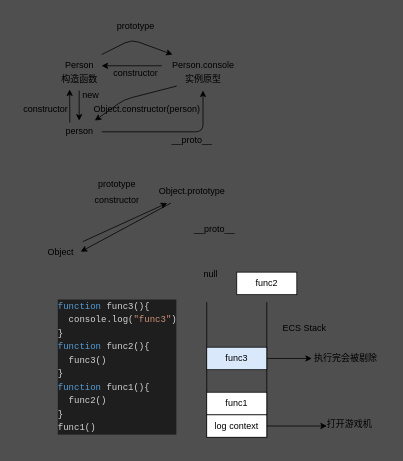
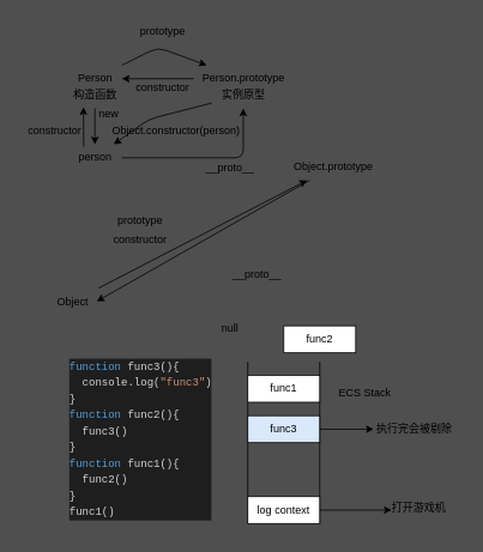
- <mxCell id="5" value="Person.console" style="text;html=1;align=center;verticalAlign=middle;resizable=0;points=[];autosize=1;strokeColor=none;fillColor=none;" vertex="1" parent="1"><mxGeometry x="215" y="72" width="110" height="30" as="geometry" /></mxCell>
+ <mxCell id="5" value="Person.prototype" style="text;html=1;align=center;verticalAlign=middle;resizable=0;points=[];autosize=1;strokeColor=none;fillColor=none;" vertex="1" parent="1"><mxGeometry x="215" y="72" width="110" height="30" as="geometry" /></mxCell>
- <mxCell id="17" value="Object.prototype" style="text;html=1;align=center;verticalAlign=middle;resizable=0;points=[];autosize=1;strokeColor=none;fillColor=none;" vertex="1" parent="1"><mxGeometry x="200" y="240" width="110" height="30" as="geometry" /></mxCell>
+ <mxCell id="17" value="Object.prototype" style="text;html=1;align=center;verticalAlign=middle;resizable=0;points=[];autosize=1;strokeColor=none;fillColor=none;" vertex="1" parent="1"><mxGeometry x="315" y="170" width="110" height="30" as="geometry" /></mxCell>
- <mxCell id="23" value="null" style="text;html=1;align=center;verticalAlign=middle;resizable=0;points=[];autosize=1;strokeColor=none;fillColor=none;" vertex="1" parent="1"><mxGeometry x="260" y="350" width="40" height="30" as="geometry" /></mxCell>
+ <mxCell id="23" value="null" style="text;html=1;align=center;verticalAlign=middle;resizable=0;points=[];autosize=1;strokeColor=none;fillColor=none;" vertex="1" parent="1"><mxGeometry x="235" y="350" width="40" height="30" as="geometry" /></mxCell>
- <mxCell id="34" value="func1" style="rounded=0;whiteSpace=wrap;html=1;" vertex="1" parent="1"><mxGeometry x="275" y="522" width="80" height="30" as="geometry" /></mxCell>
+ <mxCell id="34" value="func1" style="rounded=0;whiteSpace=wrap;html=1;" vertex="1" parent="1"><mxGeometry x="275" y="417" width="80" height="30" as="geometry" /></mxCell>
